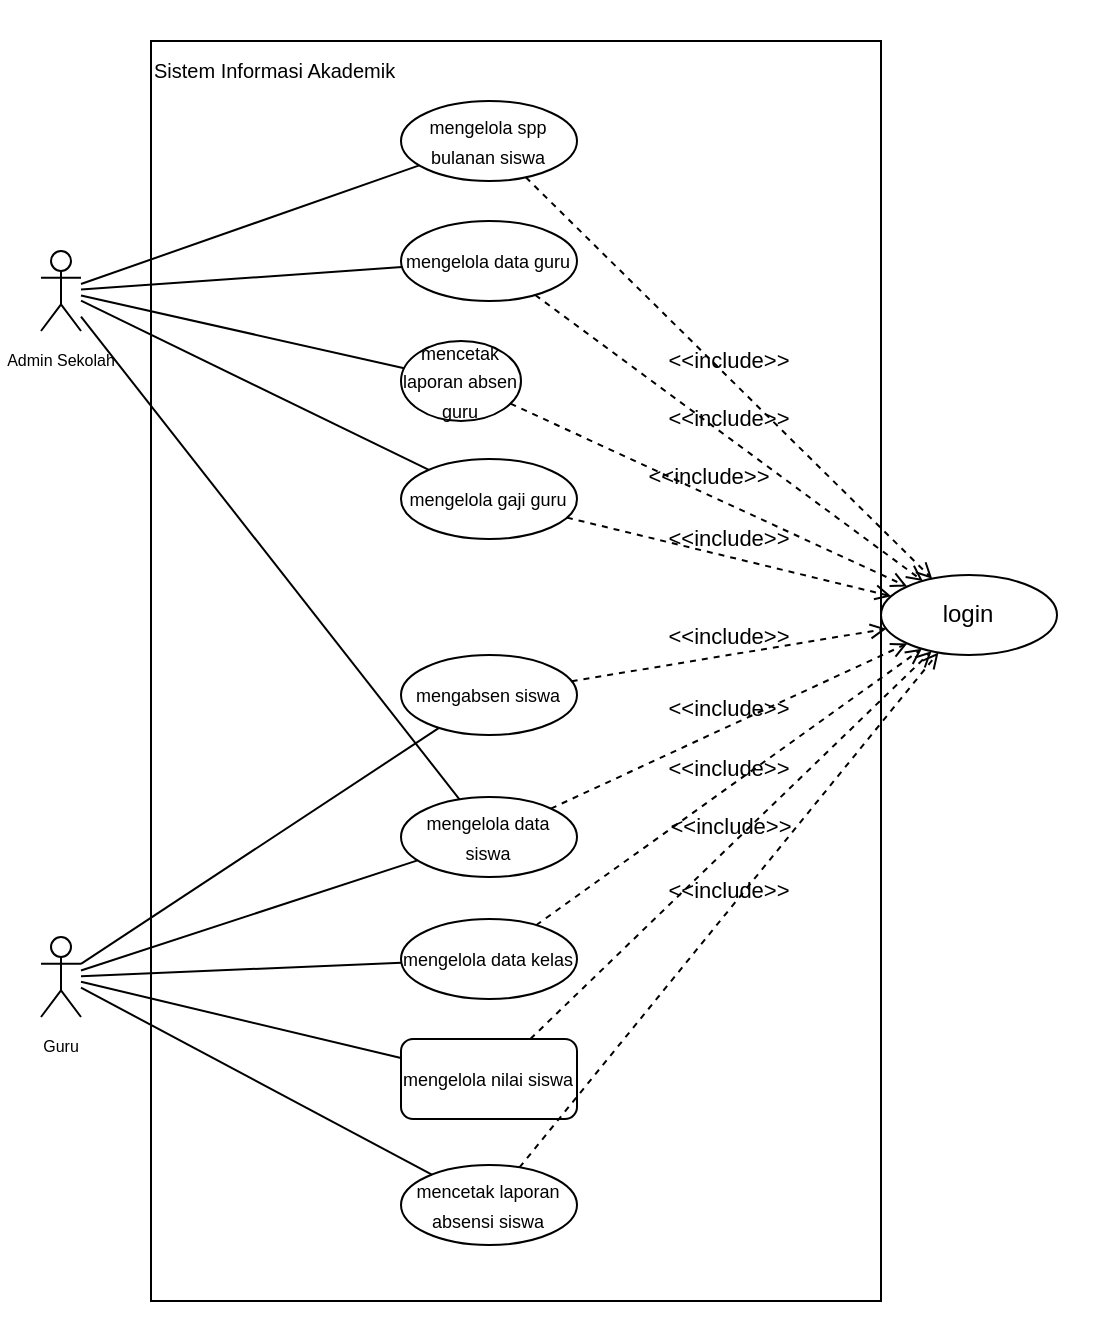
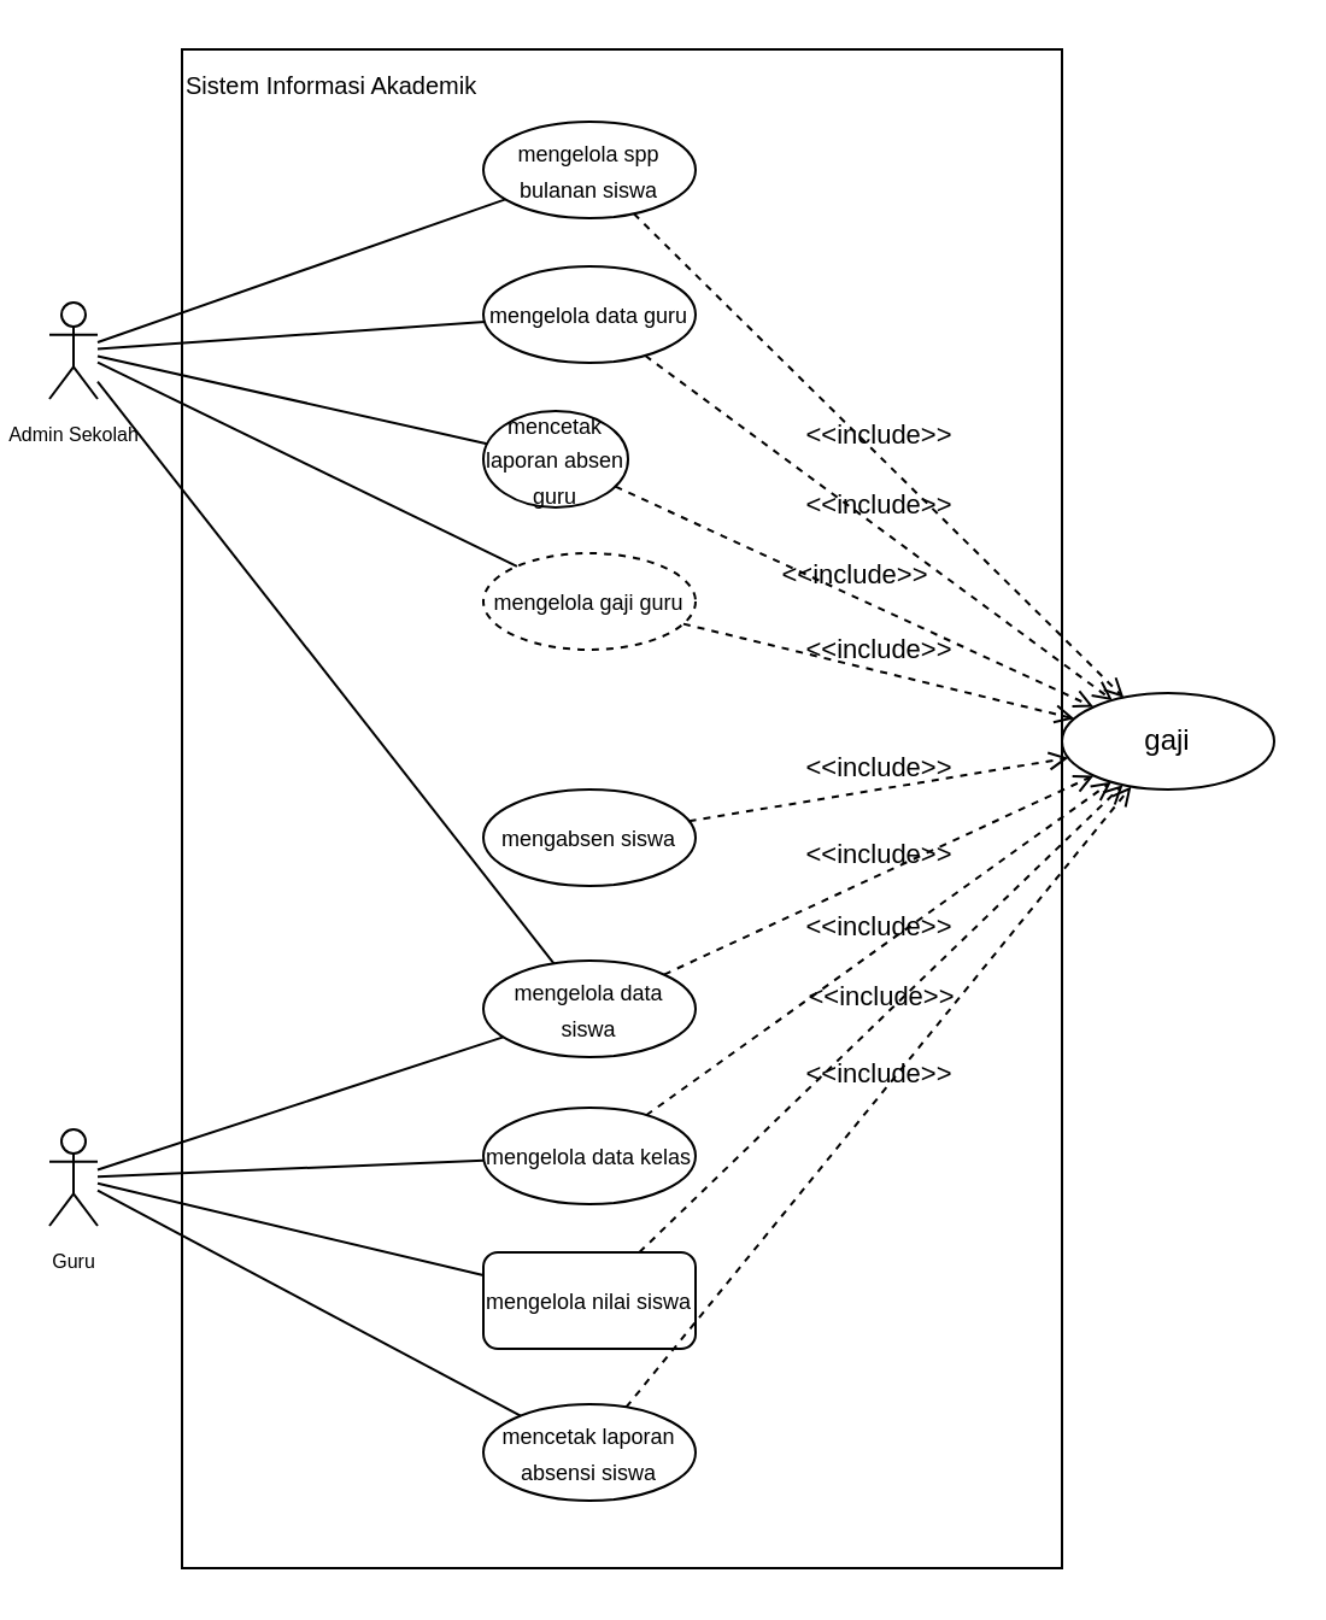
- <mxCell id="15" value="&lt;font style=&quot;font-size: 9px;&quot;&gt;mengelola gaji guru&lt;/font&gt;" style="ellipse;whiteSpace=wrap;html=1;" vertex="1" parent="1"><mxGeometry x="200" y="229" width="88" height="40" as="geometry" /></mxCell>
+ <mxCell id="15" value="&lt;font style=&quot;font-size: 9px;&quot;&gt;mengelola gaji guru&lt;/font&gt;" style="ellipse;whiteSpace=wrap;html=1;dashed=1;" vertex="1" parent="1"><mxGeometry x="200" y="229" width="88" height="40" as="geometry" /></mxCell>
- <mxCell id="13" value="login" style="ellipse;whiteSpace=wrap;html=1;" vertex="1" parent="1"><mxGeometry x="440" y="287" width="88" height="40" as="geometry" /></mxCell>
+ <mxCell id="13" value="gaji" style="ellipse;whiteSpace=wrap;html=1;" vertex="1" parent="1"><mxGeometry x="440" y="287" width="88" height="40" as="geometry" /></mxCell>
- <mxCell id="21" value="" style="endArrow=none;html=1;rounded=0;" edge="1" parent="1" source="4" target="8"><mxGeometry width="50" height="50" relative="1" as="geometry"><mxPoint x="200" y="350" as="sourcePoint" /><mxPoint x="250" y="300" as="targetPoint" /></mxGeometry></mxCell>
